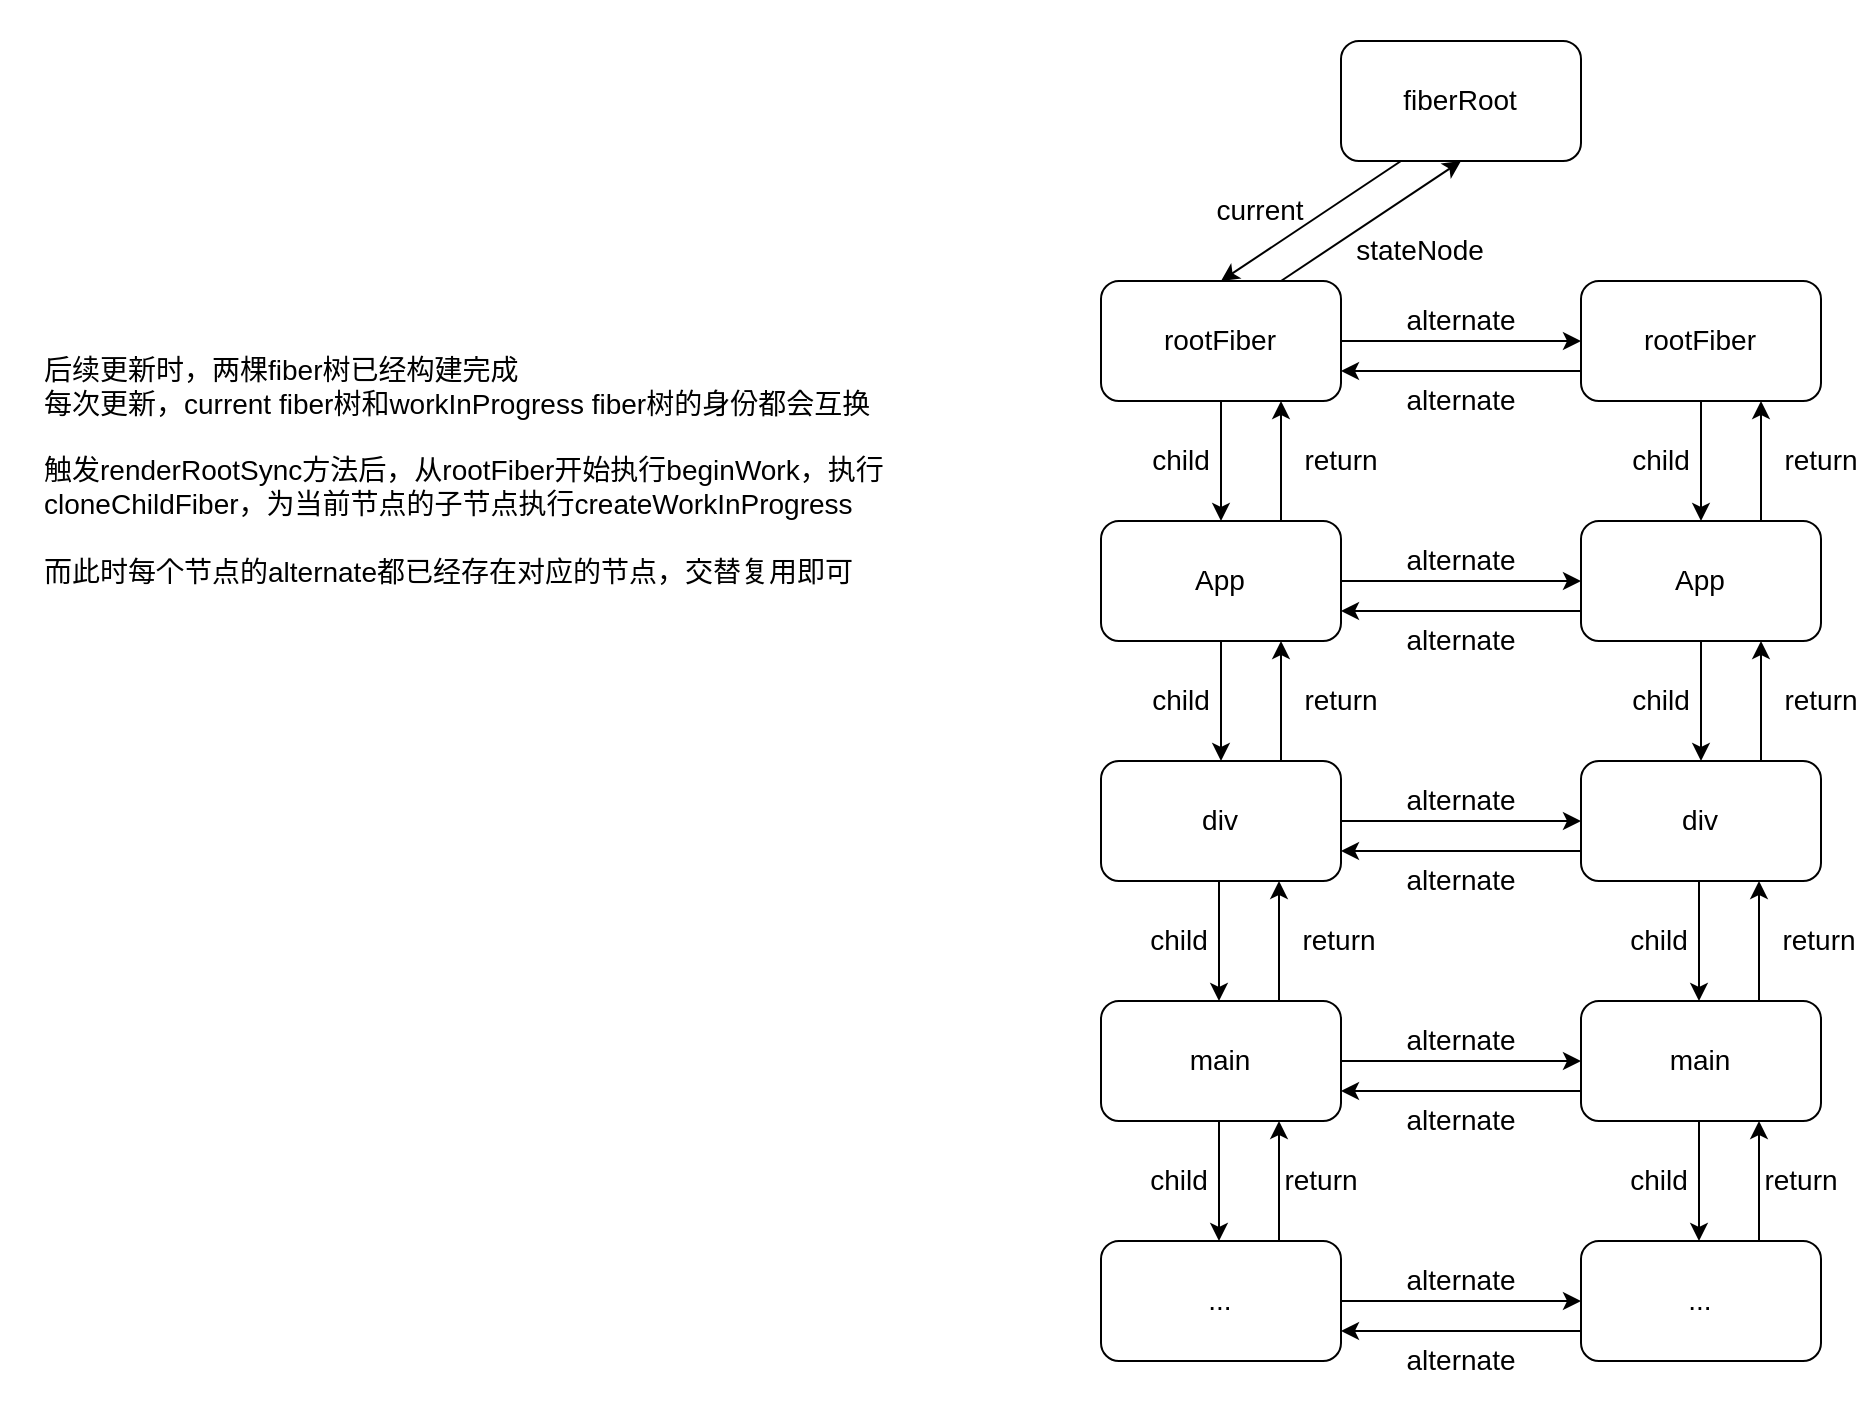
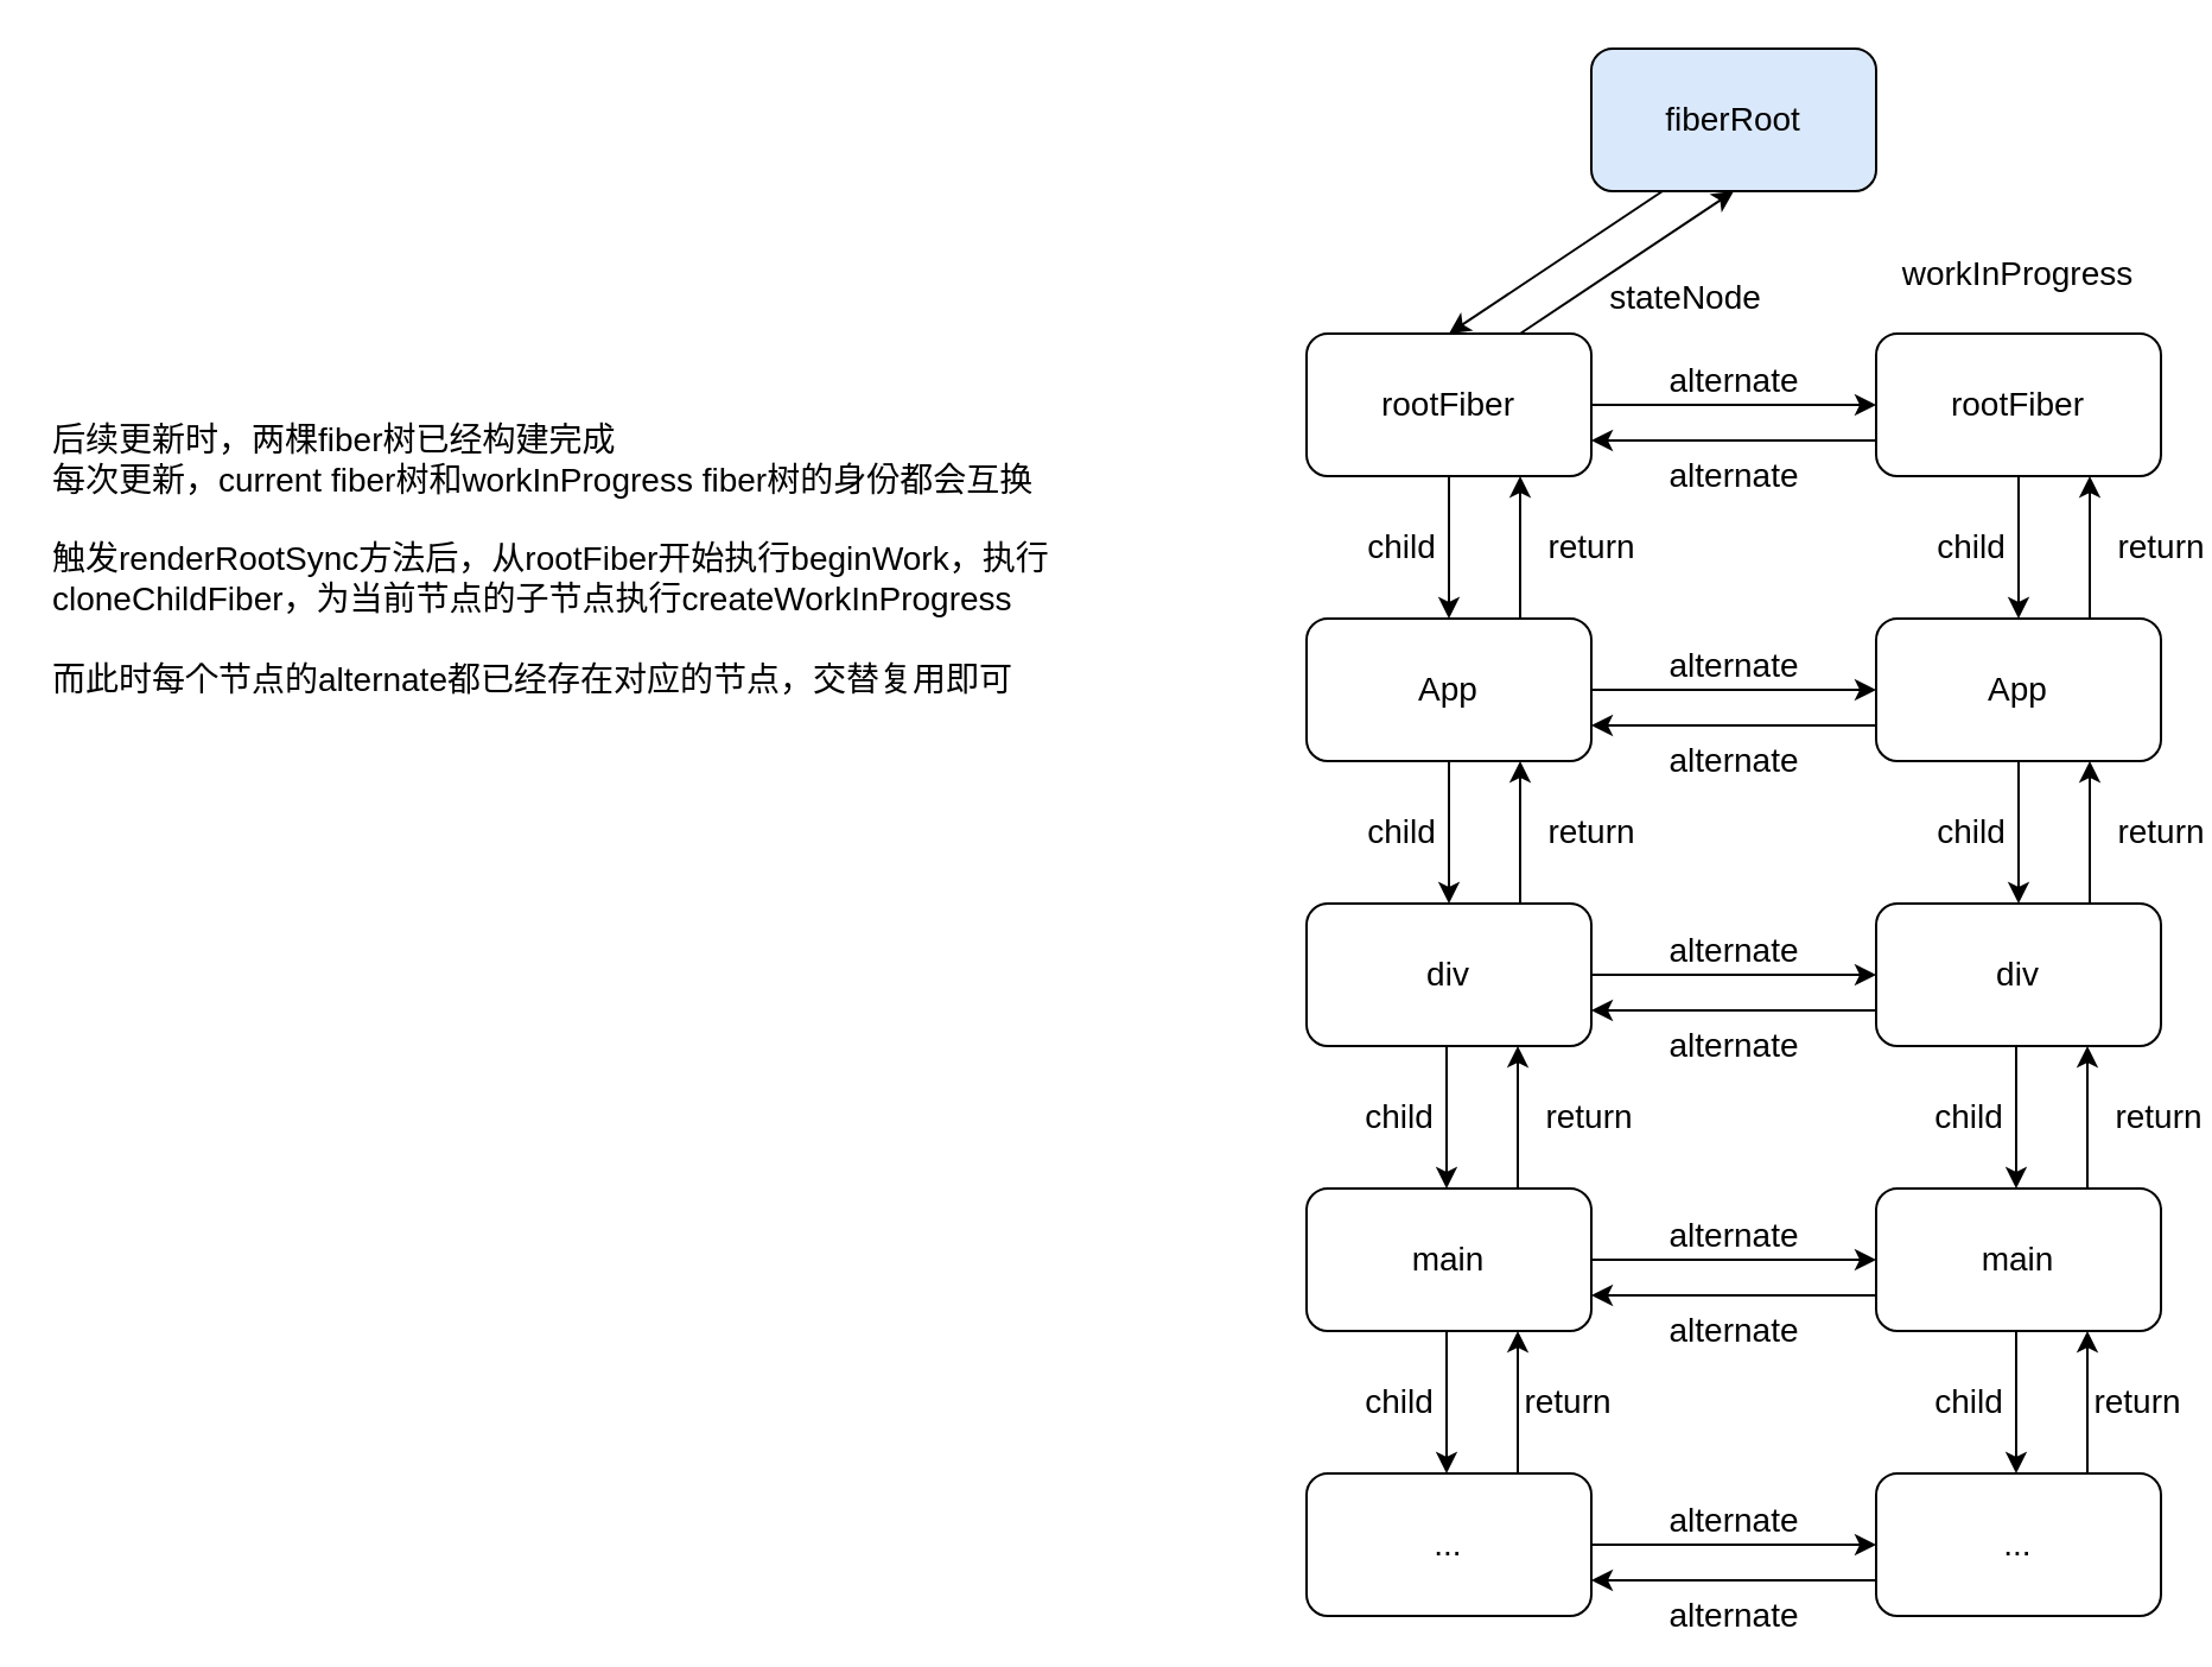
- <mxCell id="3" value="fiberRoot" style="rounded=1;whiteSpace=wrap;html=1;fontSize=14;" vertex="1" parent="1"><mxGeometry x="670" y="20" width="120" height="60" as="geometry" /></mxCell>
+ <mxCell id="3" value="fiberRoot" style="rounded=1;whiteSpace=wrap;html=1;fontSize=14;fillColor=#dae8fc;" vertex="1" parent="1"><mxGeometry x="670" y="20" width="120" height="60" as="geometry" /></mxCell>
- <mxCell id="10" value="current" style="text;html=1;strokeColor=none;fillColor=none;align=center;verticalAlign=middle;whiteSpace=wrap;rounded=0;fontSize=14;" vertex="1" parent="1"><mxGeometry x="600" y="90" width="60" height="30" as="geometry" /></mxCell>
+ <mxCell id="12" value="workInProgress" style="text;html=1;strokeColor=none;fillColor=none;align=center;verticalAlign=middle;whiteSpace=wrap;rounded=0;fontSize=14;" vertex="1" parent="1"><mxGeometry x="820" y="100" width="60" height="30" as="geometry" /></mxCell>
